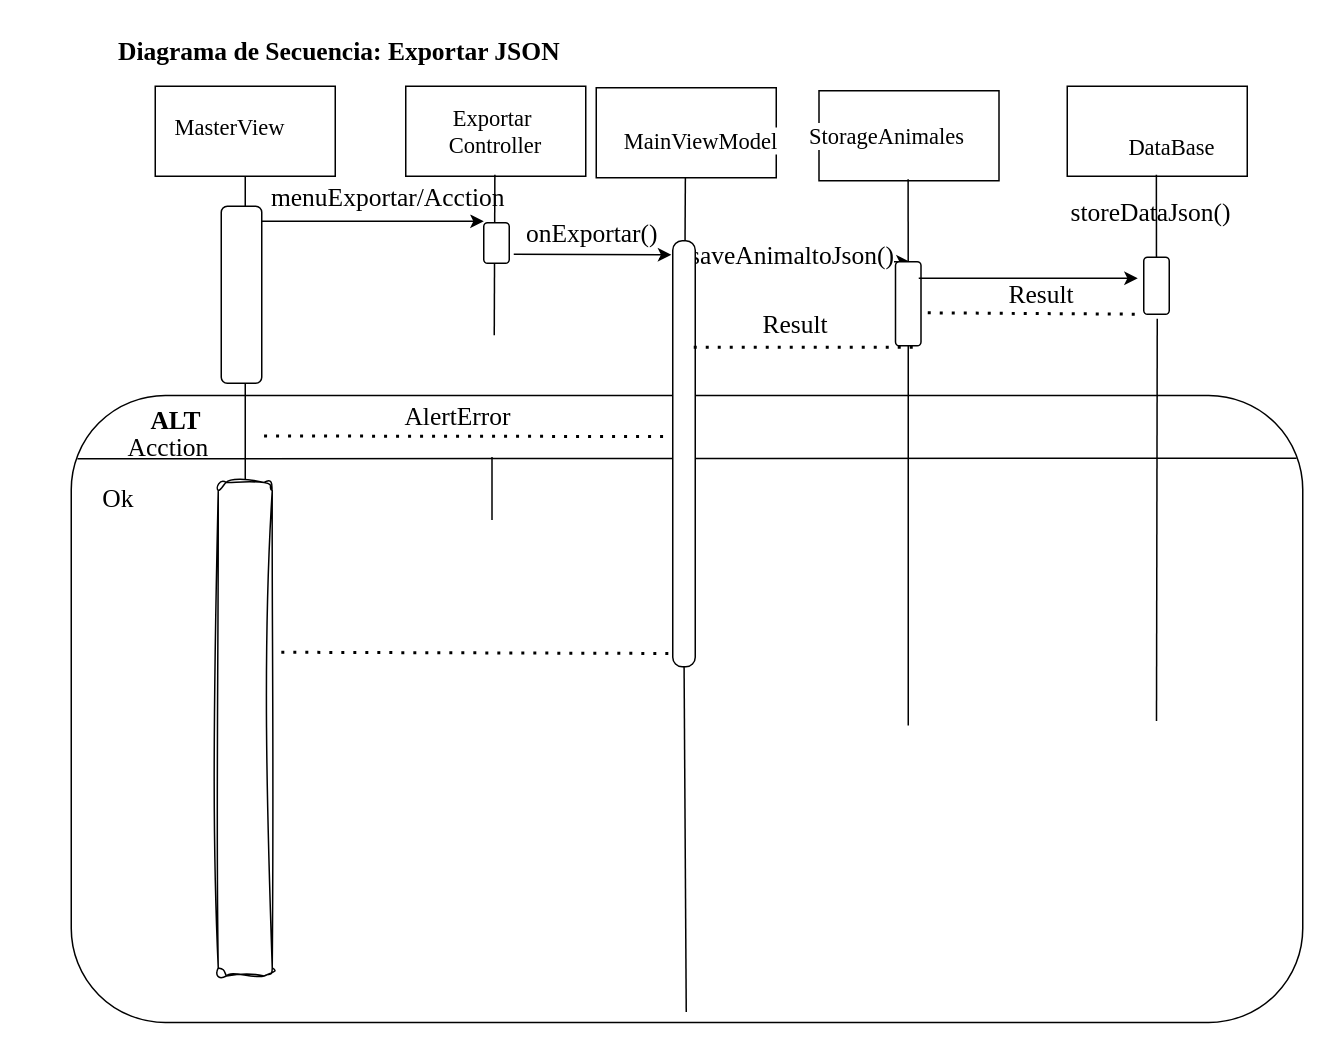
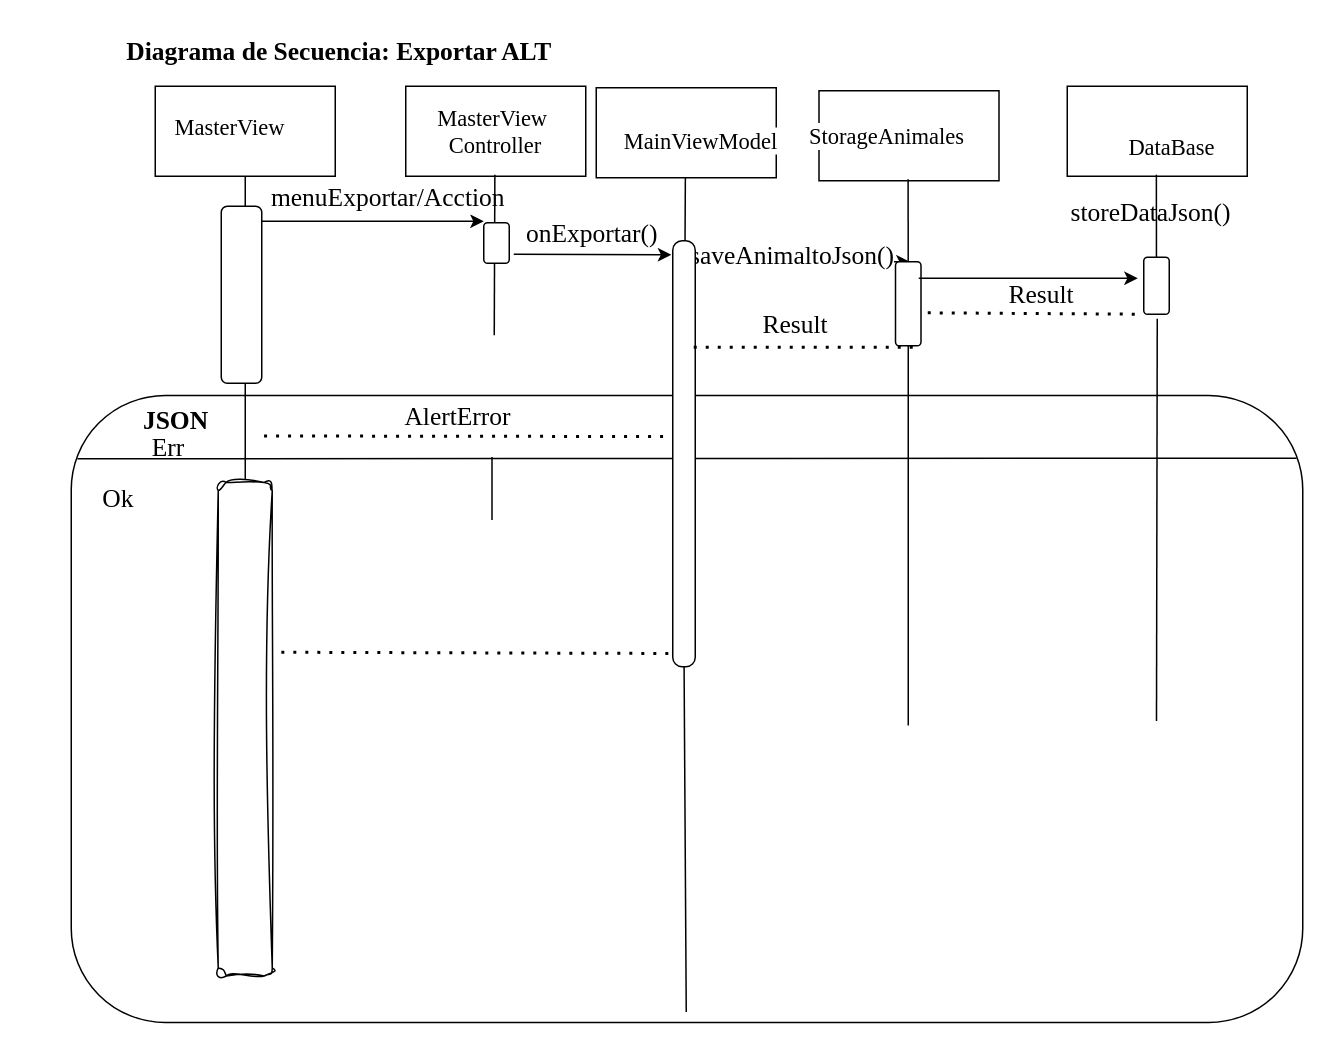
- <mxCell id="10" value="&lt;b&gt;&lt;font style=&quot;font-size: 17px;&quot;&gt;Diagrama de Secuencia: Exportar JSON&amp;nbsp;&lt;/font&gt;&lt;/b&gt;" style="text;html=1;strokeColor=none;fillColor=none;align=center;verticalAlign=middle;whiteSpace=wrap;rounded=0;fontSize=15;fontFamily=Architects Daughter;shadow=0;labelBackgroundColor=default;" vertex="1" parent="1"><mxGeometry x="47" y="20" width="362" height="30" as="geometry" /></mxCell>
+ <mxCell id="10" value="&lt;b&gt;&lt;font style=&quot;font-size: 17px;&quot;&gt;Diagrama de Secuencia: Exportar ALT&amp;nbsp;&lt;/font&gt;&lt;/b&gt;" style="text;html=1;strokeColor=none;fillColor=none;align=center;verticalAlign=middle;whiteSpace=wrap;rounded=0;fontSize=15;fontFamily=Architects Daughter;shadow=0;labelBackgroundColor=default;" vertex="1" parent="1"><mxGeometry x="47" y="20" width="362" height="30" as="geometry" /></mxCell>
- <mxCell id="7" value="Exportar&amp;nbsp;&lt;br&gt;Controller" style="text;html=1;strokeColor=none;fillColor=none;align=center;verticalAlign=middle;whiteSpace=wrap;rounded=0;fontSize=15;fontFamily=Architects Daughter;shadow=0;labelBackgroundColor=default;" vertex="1" parent="1"><mxGeometry x="300" y="72" width="60" height="30" as="geometry" /></mxCell>
+ <mxCell id="7" value="MasterView&amp;nbsp;&lt;br&gt;Controller" style="text;html=1;strokeColor=none;fillColor=none;align=center;verticalAlign=middle;whiteSpace=wrap;rounded=0;fontSize=15;fontFamily=Architects Daughter;shadow=0;labelBackgroundColor=default;" vertex="1" parent="1"><mxGeometry x="300" y="72" width="60" height="30" as="geometry" /></mxCell>
- <mxCell id="17" value="&lt;b&gt;ALT&lt;/b&gt;" style="text;html=1;strokeColor=none;fillColor=none;align=center;verticalAlign=middle;whiteSpace=wrap;rounded=0;fontSize=17;fontFamily=Architects Daughter;shadow=0;labelBackgroundColor=default;" vertex="1" parent="1"><mxGeometry x="87" y="266.16" width="60" height="30" as="geometry" /></mxCell>
+ <mxCell id="17" value="&lt;b&gt;JSON&lt;/b&gt;" style="text;html=1;strokeColor=none;fillColor=none;align=center;verticalAlign=middle;whiteSpace=wrap;rounded=0;fontSize=17;fontFamily=Architects Daughter;shadow=0;labelBackgroundColor=default;" vertex="1" parent="1"><mxGeometry x="87" y="266.16" width="60" height="30" as="geometry" /></mxCell>
- <mxCell id="23" value="Acction" style="text;html=1;strokeColor=none;fillColor=none;align=center;verticalAlign=middle;whiteSpace=wrap;rounded=0;fontSize=17;fontFamily=Architects Daughter;shadow=0;labelBackgroundColor=default;" vertex="1" parent="1"><mxGeometry x="57" y="290.16" width="110" height="17" as="geometry" /></mxCell>
+ <mxCell id="23" value="Err" style="text;html=1;strokeColor=none;fillColor=none;align=center;verticalAlign=middle;whiteSpace=wrap;rounded=0;fontSize=17;fontFamily=Architects Daughter;shadow=0;labelBackgroundColor=default;" vertex="1" parent="1"><mxGeometry x="57" y="290.16" width="110" height="17" as="geometry" /></mxCell>
